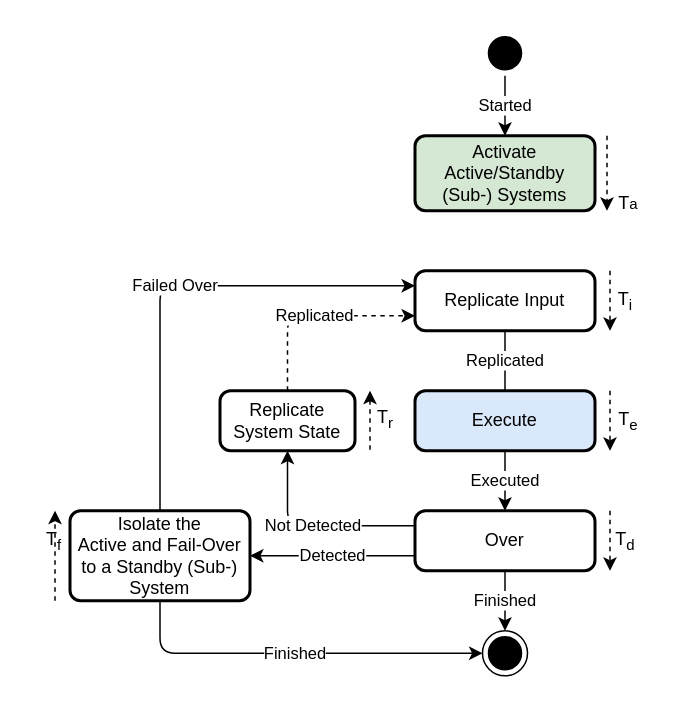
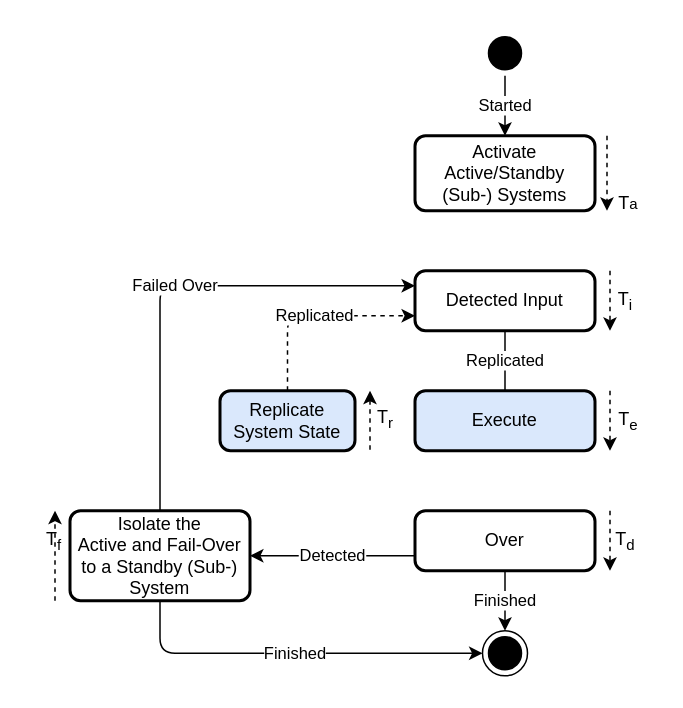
- <mxCell id="8" value="Activate Active/Standby&lt;br&gt;(Sub-) Systems" style="rounded=1;whiteSpace=wrap;html=1;absoluteArcSize=1;arcSize=14;strokeWidth=2;fillColor=#d5e8d4;" parent="1" vertex="1"><mxGeometry x="276" y="90" width="120" height="50" as="geometry" /></mxCell>
+ <mxCell id="8" value="Activate Active/Standby&lt;br&gt;(Sub-) Systems" style="rounded=1;whiteSpace=wrap;html=1;absoluteArcSize=1;arcSize=14;strokeWidth=2;" parent="1" vertex="1"><mxGeometry x="276" y="90" width="120" height="50" as="geometry" /></mxCell>
- <mxCell id="21" value="Replicate Input" style="rounded=1;whiteSpace=wrap;html=1;absoluteArcSize=1;arcSize=14;strokeWidth=2;" parent="1" vertex="1"><mxGeometry x="276" y="180" width="120" height="40" as="geometry" /></mxCell>
+ <mxCell id="21" value="Detected Input" style="rounded=1;whiteSpace=wrap;html=1;absoluteArcSize=1;arcSize=14;strokeWidth=2;" parent="1" vertex="1"><mxGeometry x="276" y="180" width="120" height="40" as="geometry" /></mxCell>
- <mxCell id="17" value="Replicate System State" style="rounded=1;whiteSpace=wrap;html=1;absoluteArcSize=1;arcSize=14;strokeWidth=2;" parent="1" vertex="1"><mxGeometry x="146" y="260" width="90" height="40" as="geometry" /></mxCell>
+ <mxCell id="17" value="Replicate System State" style="rounded=1;whiteSpace=wrap;html=1;absoluteArcSize=1;arcSize=14;strokeWidth=2;fillColor=#dae8fc;" parent="1" vertex="1"><mxGeometry x="146" y="260" width="90" height="40" as="geometry" /></mxCell>
- <mxCell id="9" value="Executed" style="endArrow=classic;html=1;exitX=0.5;exitY=1;exitDx=0;exitDy=0;" parent="1" source="14" target="2" edge="1"><mxGeometry width="50" height="50" relative="1" as="geometry"><mxPoint x="506" y="320" as="sourcePoint" /><mxPoint x="436" y="310" as="targetPoint" /></mxGeometry></mxCell>
- <mxCell id="5" value="Not Detected" style="endArrow=classic;html=1;exitX=0;exitY=0.25;exitDx=0;exitDy=0;entryX=0.5;entryY=1;entryDx=0;entryDy=0;" parent="1" source="2" target="17" edge="1"><mxGeometry width="50" height="50" relative="1" as="geometry"><mxPoint x="276" y="500" as="sourcePoint" /><mxPoint x="406" y="240" as="targetPoint" /><Array as="points"><mxPoint x="191" y="350" /></Array></mxGeometry></mxCell>
